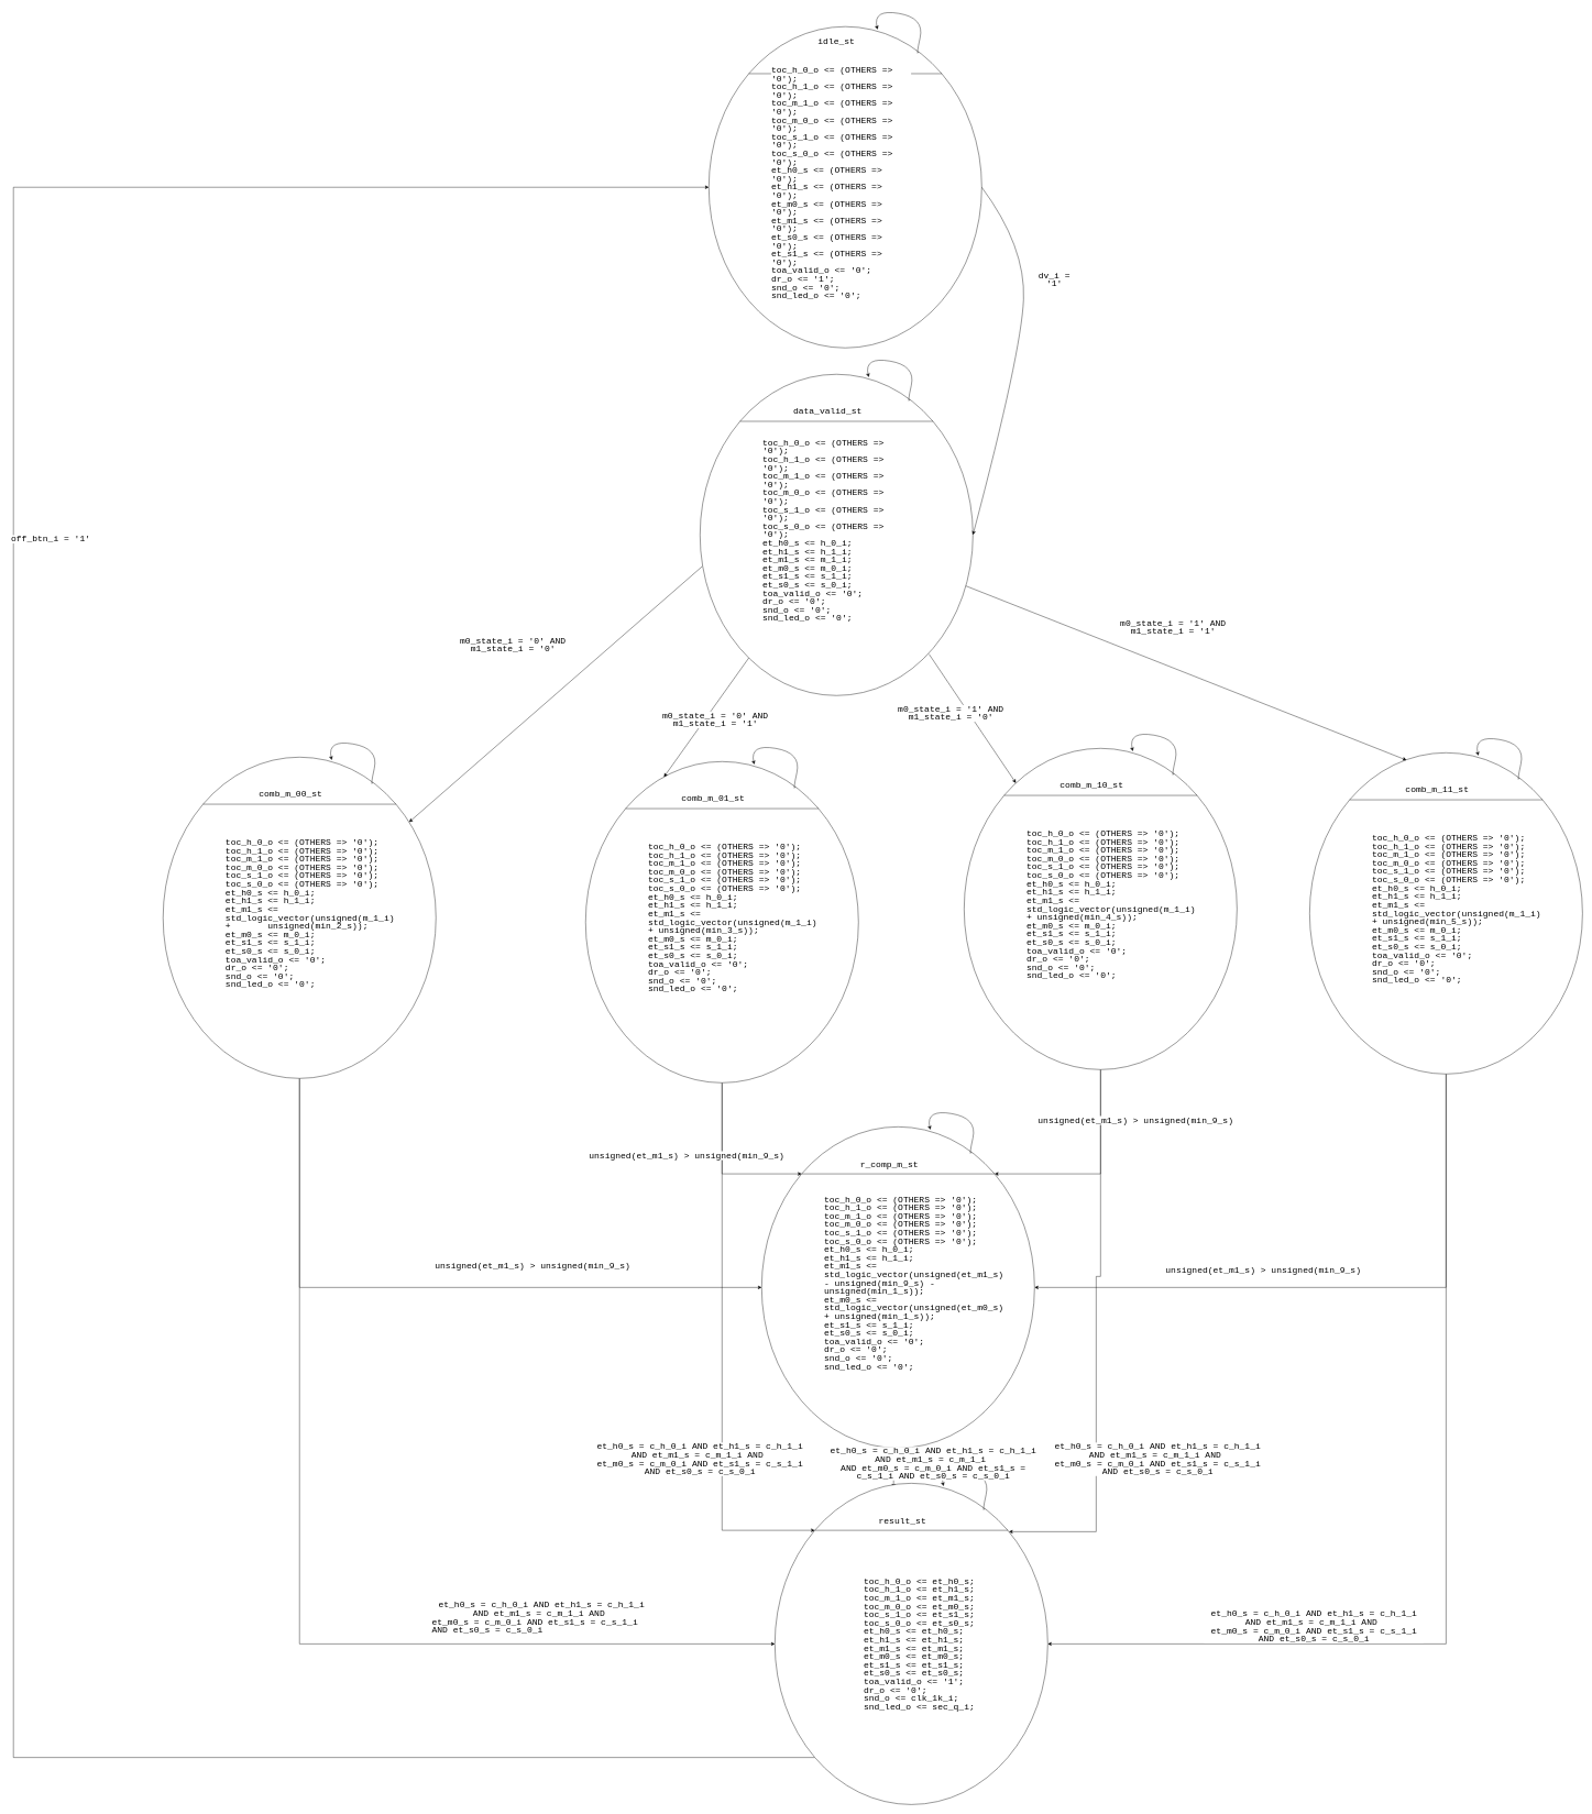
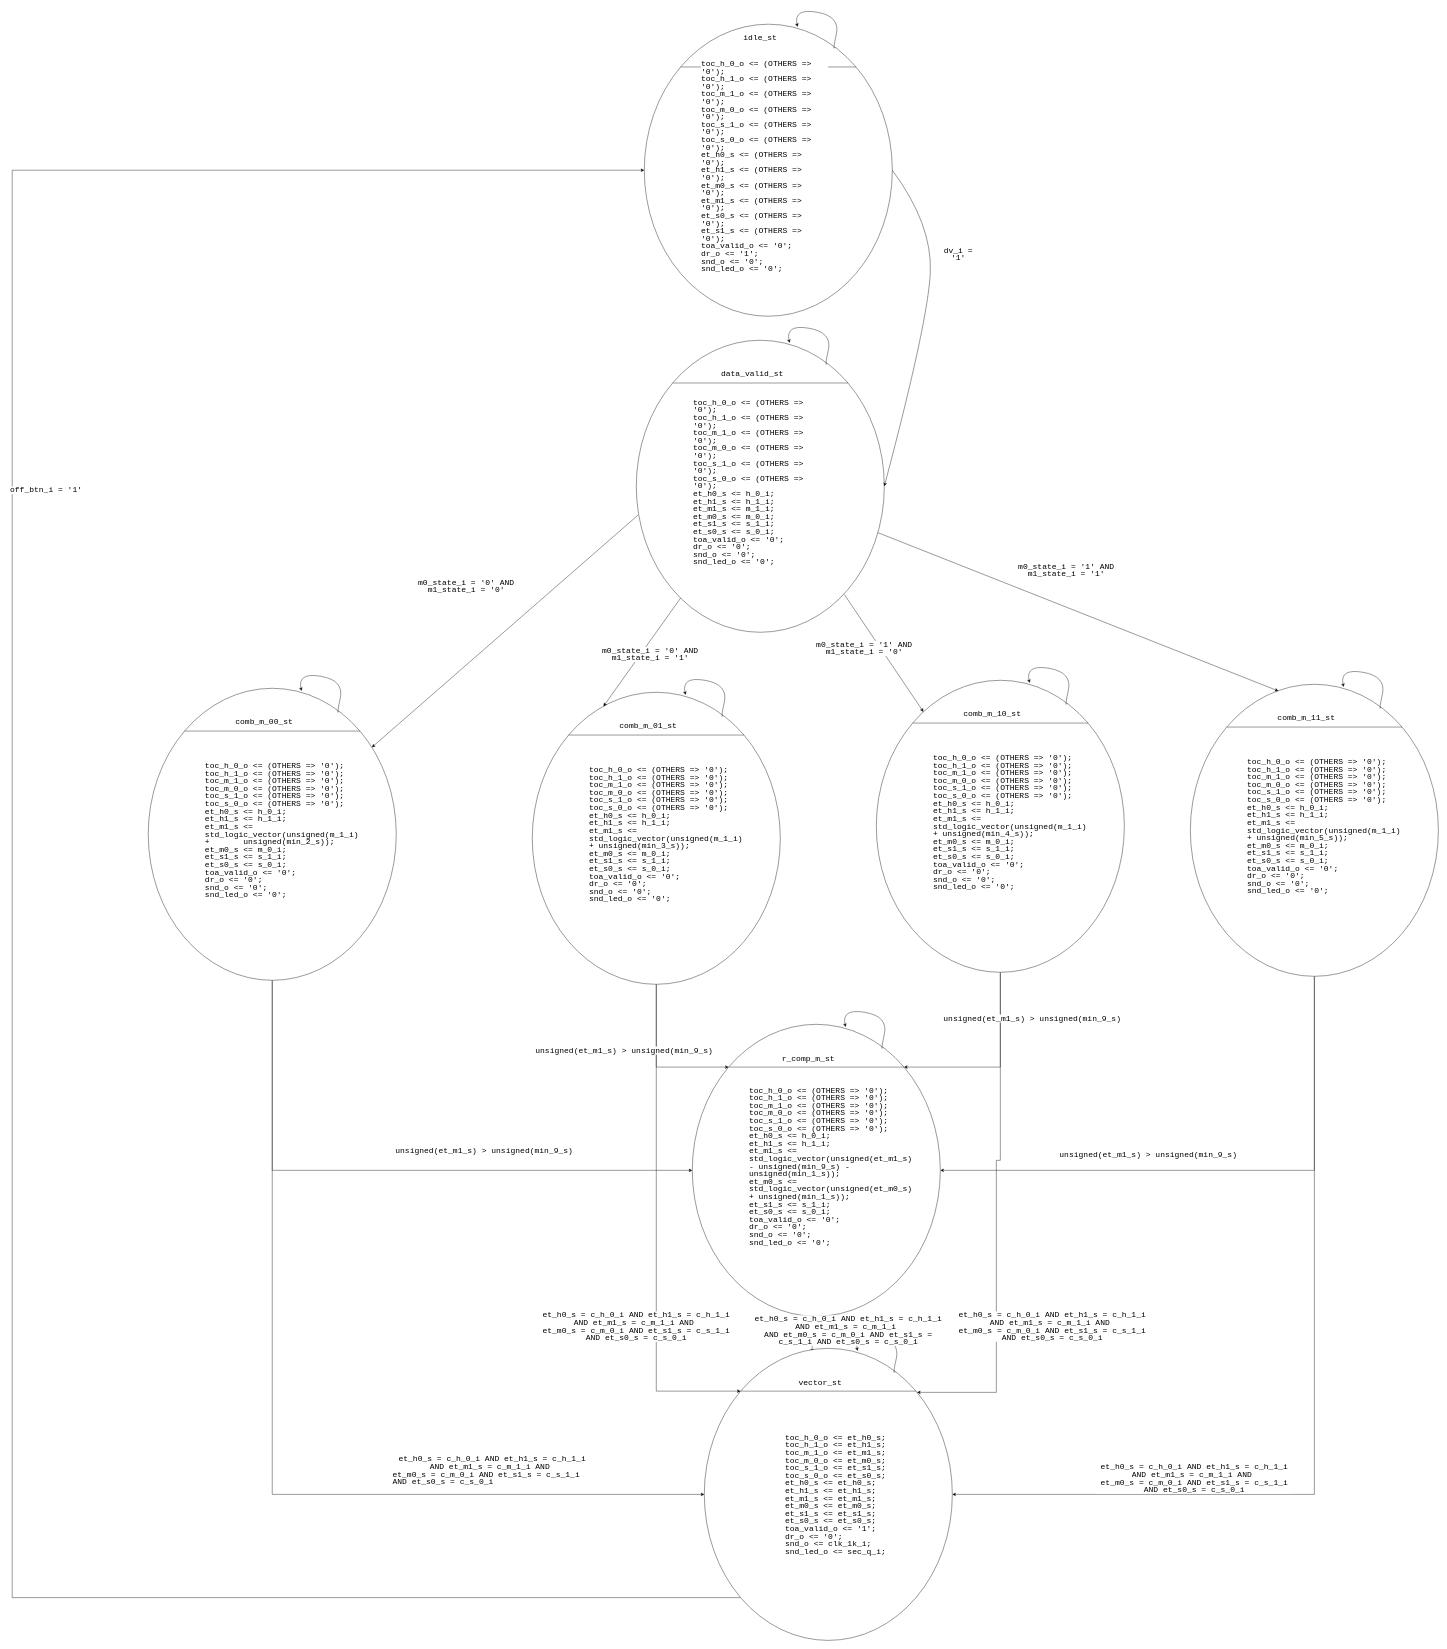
- <mxCell id="49" value="&lt;div style=&quot;line-height: 19px; font-size: 20px;&quot;&gt;&lt;font face=&quot;consolas, courier new, monospace&quot; style=&quot;font-size: 20px;&quot;&gt;&lt;span style=&quot;font-size: 20px;&quot;&gt;result_st&lt;/span&gt;&lt;/font&gt;&lt;br style=&quot;font-size: 20px;&quot;&gt;&lt;/div&gt;" style="text;html=1;strokeColor=none;fillColor=none;align=center;verticalAlign=middle;whiteSpace=wrap;rounded=0;labelBackgroundColor=#FFFFFF;fontColor=#000000;fontSize=20;" vertex="1" parent="1"><mxGeometry x="2020" y="3440" width="60" height="30" as="geometry" /></mxCell>
+ <mxCell id="49" value="&lt;div style=&quot;line-height: 19px; font-size: 20px;&quot;&gt;&lt;font face=&quot;consolas, courier new, monospace&quot; style=&quot;font-size: 20px;&quot;&gt;&lt;span style=&quot;font-size: 20px;&quot;&gt;vector_st&lt;/span&gt;&lt;/font&gt;&lt;br style=&quot;font-size: 20px;&quot;&gt;&lt;/div&gt;" style="text;html=1;strokeColor=none;fillColor=none;align=center;verticalAlign=middle;whiteSpace=wrap;rounded=0;labelBackgroundColor=#FFFFFF;fontColor=#000000;fontSize=20;" vertex="1" parent="1"><mxGeometry x="2020" y="3440" width="60" height="30" as="geometry" /></mxCell>
